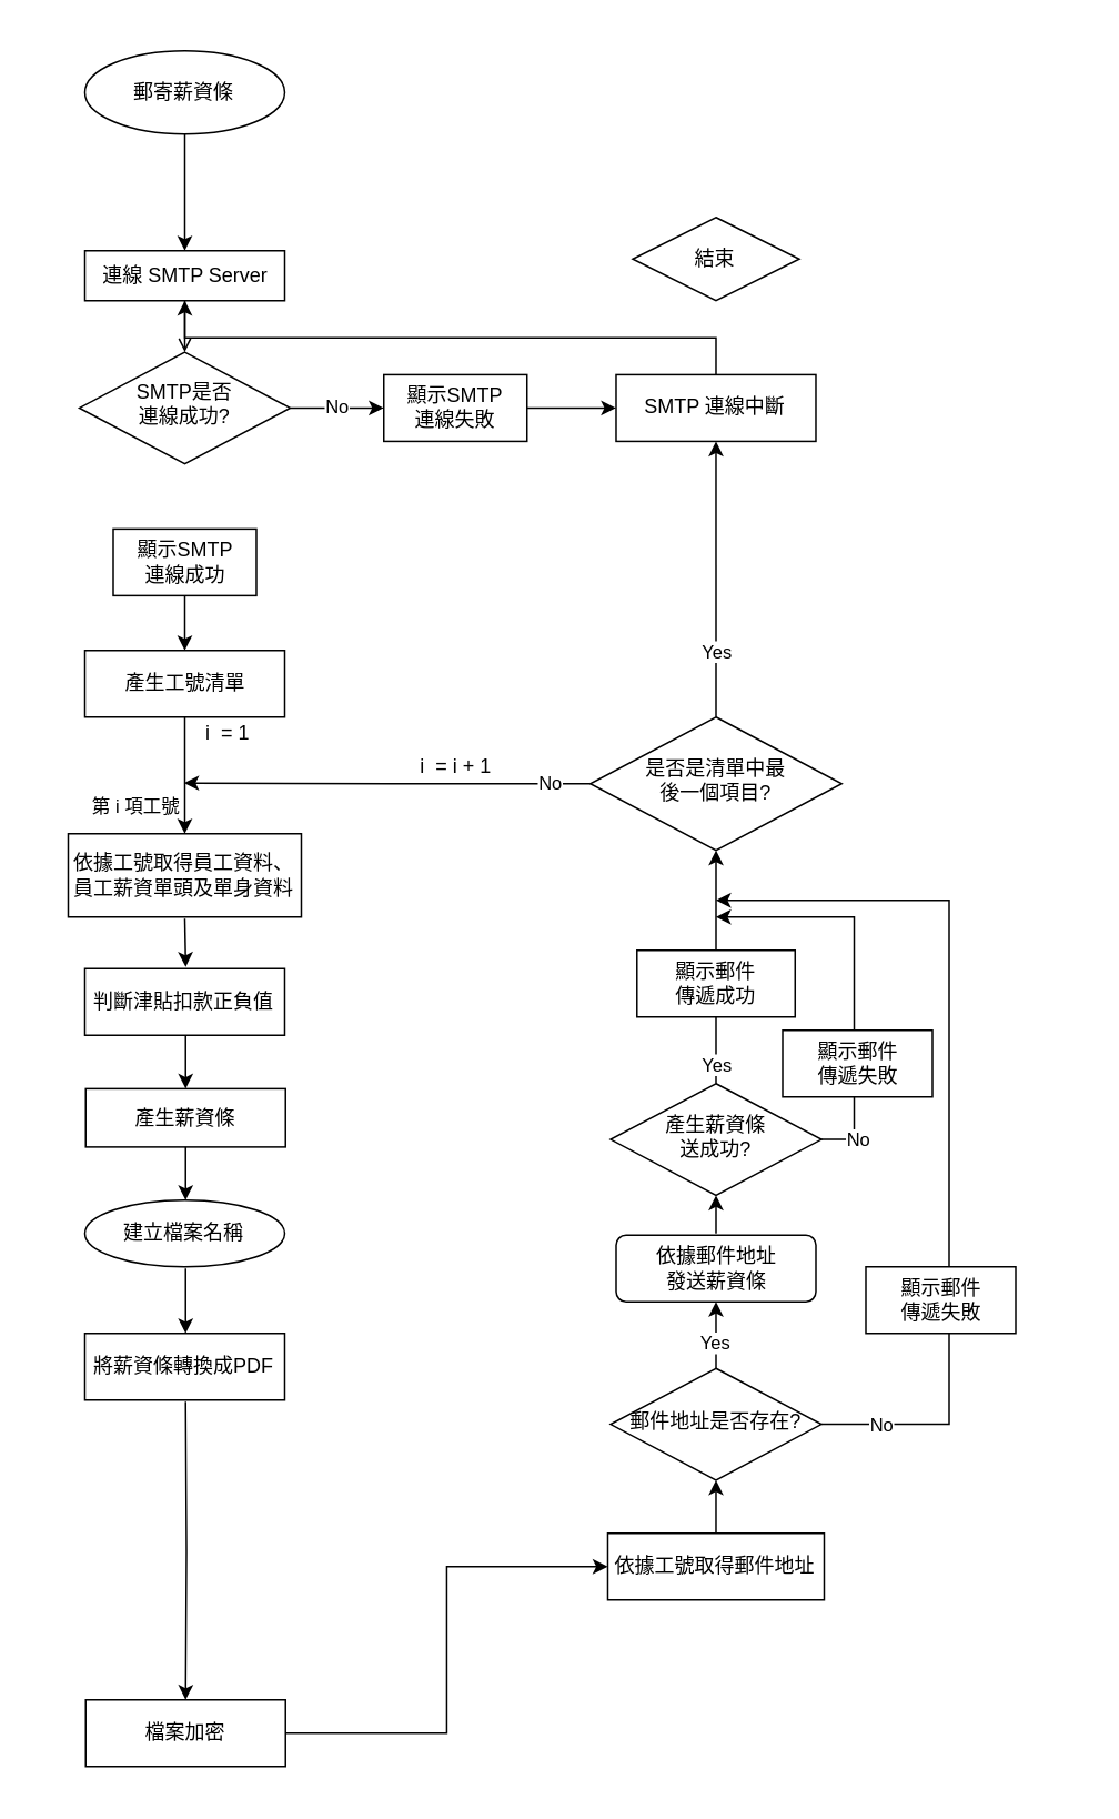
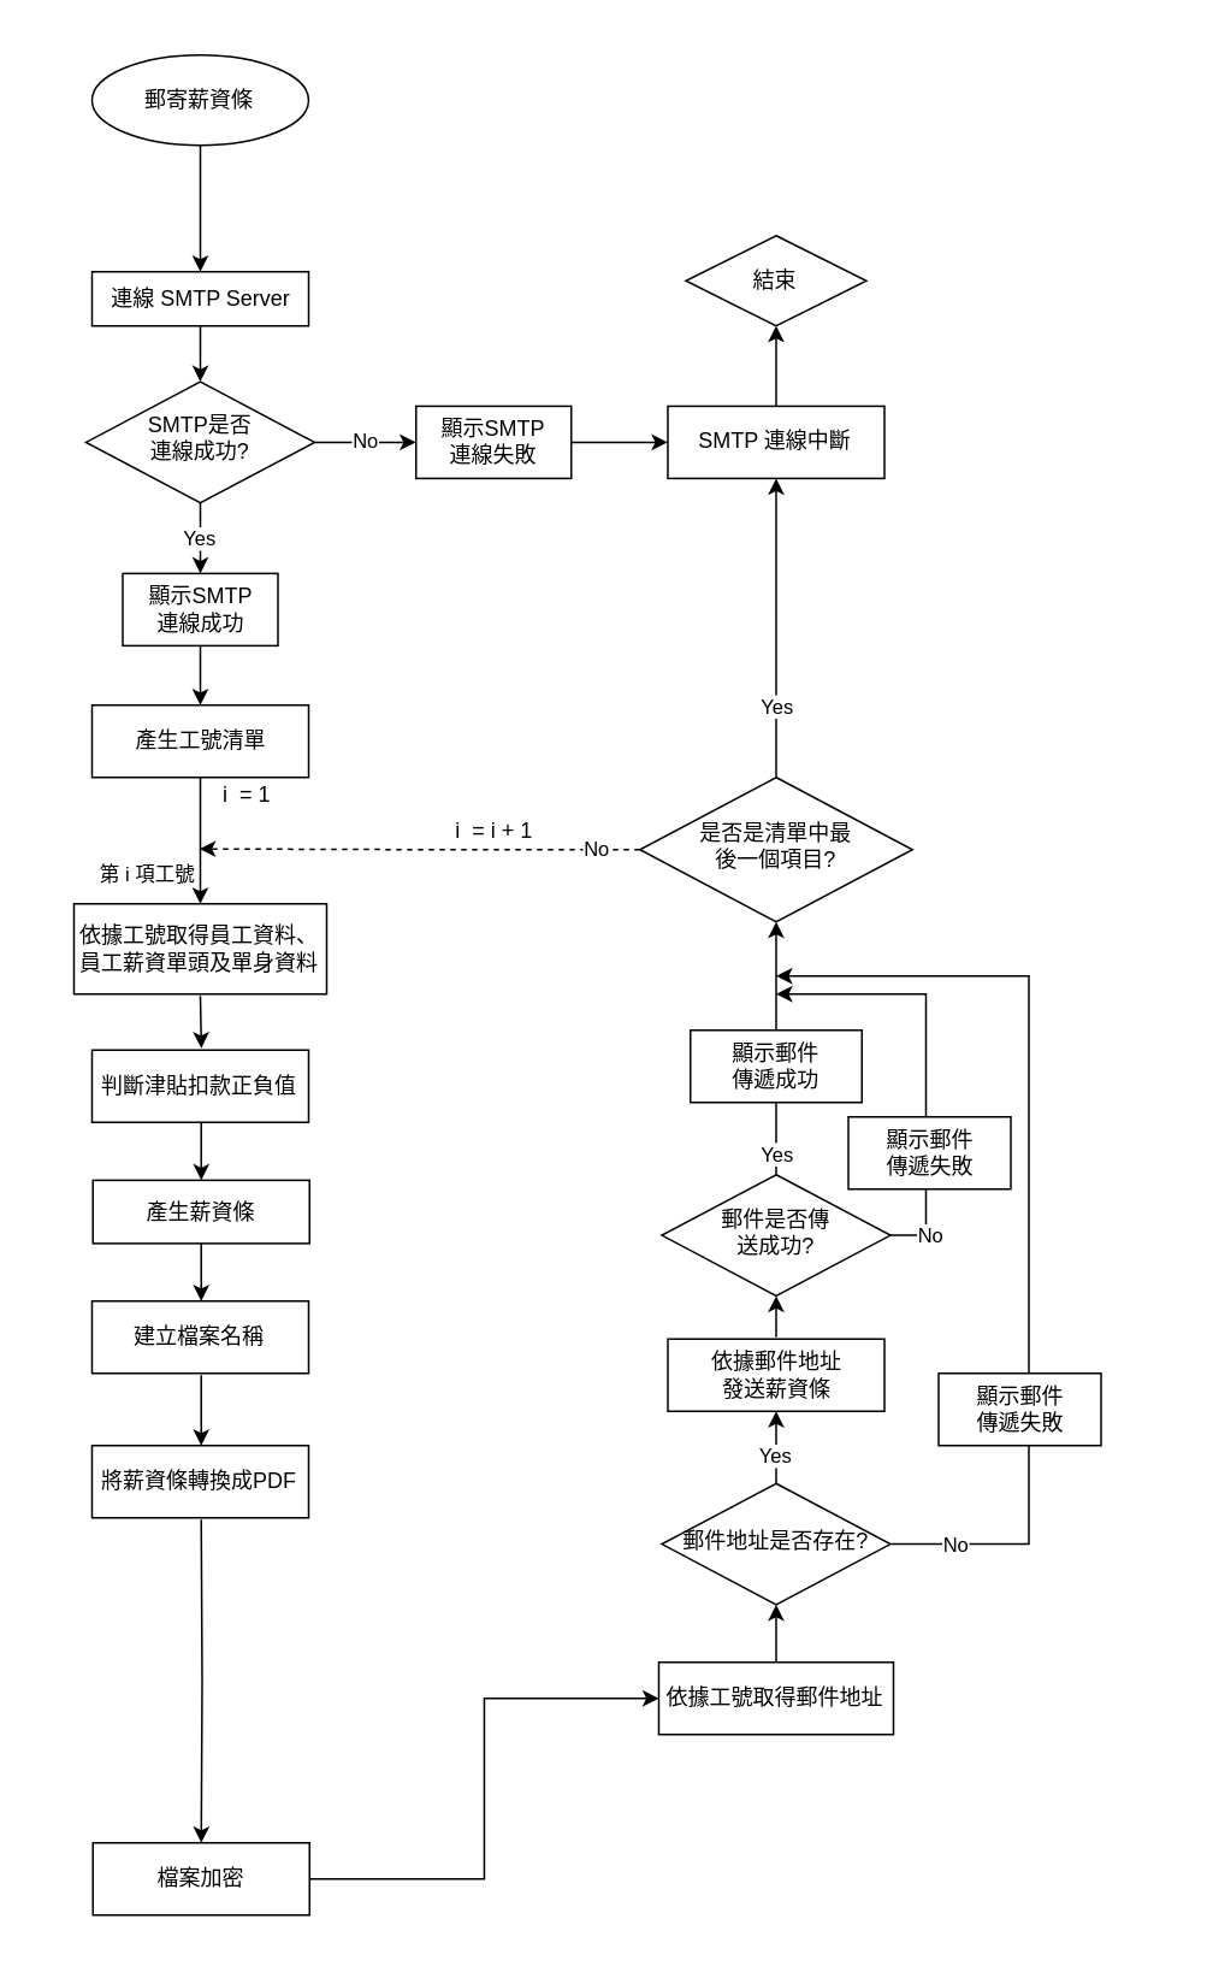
- <mxCell id="33" style="edgeStyle=orthogonalEdgeStyle;rounded=0;orthogonalLoop=1;jettySize=auto;html=1;exitX=0.5;exitY=0;exitDx=0;exitDy=0;" parent="3" source="34" target="11" edge="1"><mxGeometry relative="1" as="geometry" /></mxCell>
+ <mxCell id="33" style="edgeStyle=orthogonalEdgeStyle;rounded=0;orthogonalLoop=1;jettySize=auto;html=1;exitX=0.5;exitY=0;exitDx=0;exitDy=0;entryX=0.5;entryY=1;entryDx=0;entryDy=0;" parent="3" source="34" target="21" edge="1"><mxGeometry relative="1" as="geometry" /></mxCell>
- <mxCell id="13" style="edgeStyle=orthogonalEdgeStyle;rounded=0;orthogonalLoop=1;jettySize=auto;html=1;exitX=0.5;exitY=1;exitDx=0;exitDy=0;entryX=0.5;entryY=0;entryDx=0;entryDy=0;endArrow=open;" parent="3" source="11" target="10" edge="1"><mxGeometry relative="1" as="geometry" /></mxCell>
+ <mxCell id="13" style="edgeStyle=orthogonalEdgeStyle;rounded=0;orthogonalLoop=1;jettySize=auto;html=1;exitX=0.5;exitY=1;exitDx=0;exitDy=0;entryX=0.5;entryY=0;entryDx=0;entryDy=0;" parent="3" source="11" target="10" edge="1"><mxGeometry relative="1" as="geometry" /></mxCell>
+ <mxCell id="18" value="Yes" style="edgeStyle=orthogonalEdgeStyle;rounded=0;orthogonalLoop=1;jettySize=auto;html=1;exitX=0.5;exitY=1;exitDx=0;exitDy=0;entryX=0.5;entryY=0;entryDx=0;entryDy=0;" parent="3" source="10" target="17" edge="1"><mxGeometry relative="1" as="geometry" /></mxCell>
- <mxCell id="23" value="No" style="edgeStyle=orthogonalEdgeStyle;rounded=0;orthogonalLoop=1;jettySize=auto;html=1;exitX=0;exitY=0.5;exitDx=0;exitDy=0;entryX=0.921;entryY=0.286;entryDx=0;entryDy=0;entryPerimeter=0;" parent="3" source="22" target="20" edge="1"><mxGeometry x="-0.025" y="-95" relative="1" as="geometry"><Array as="points"><mxPoint x="215" y="450" /></Array><mxPoint x="95" y="95" as="offset" /></mxGeometry></mxCell>
+ <mxCell id="23" value="No" style="edgeStyle=orthogonalEdgeStyle;rounded=0;orthogonalLoop=1;jettySize=auto;html=1;exitX=0;exitY=0.5;exitDx=0;exitDy=0;entryX=0.921;entryY=0.286;entryDx=0;entryDy=0;entryPerimeter=0;dashed=1;" parent="3" source="22" target="20" edge="1"><mxGeometry x="-0.025" y="-95" relative="1" as="geometry"><Array as="points"><mxPoint x="215" y="450" /></Array><mxPoint x="95" y="95" as="offset" /></mxGeometry></mxCell>
- <mxCell id="30" value="產生薪資條&lt;br&gt;送成功?" style="rhombus;whiteSpace=wrap;html=1;shadow=0;fontFamily=Helvetica;fontSize=12;align=center;strokeWidth=1;spacing=6;spacingTop=-4;" parent="3" vertex="1"><mxGeometry x="346.19" y="630" width="126.63" height="67.09" as="geometry" /></mxCell>
+ <mxCell id="30" value="郵件是否傳&lt;br&gt;送成功?" style="rhombus;whiteSpace=wrap;html=1;shadow=0;fontFamily=Helvetica;fontSize=12;align=center;strokeWidth=1;spacing=6;spacingTop=-4;" parent="3" vertex="1"><mxGeometry x="346.19" y="630" width="126.63" height="67.09" as="geometry" /></mxCell>
- <mxCell id="51" value="&lt;span&gt;建立檔案名稱&lt;/span&gt;" style="ellipse;whiteSpace=wrap;html=1;" parent="3" vertex="1"><mxGeometry x="30.49" y="700" width="120" height="40" as="geometry" /></mxCell>
+ <mxCell id="51" value="&lt;span&gt;建立檔案名稱&lt;/span&gt;" style="rounded=0;whiteSpace=wrap;html=1;" parent="3" vertex="1"><mxGeometry x="30.49" y="700" width="120" height="40" as="geometry" /></mxCell>
- <mxCell id="32" value="&lt;span&gt;依據郵件地址&lt;/span&gt;&lt;br&gt;&lt;span&gt;發送薪資條&lt;/span&gt;" style="whiteSpace=wrap;html=1;rounded=1;" parent="3" vertex="1"><mxGeometry x="349.5" y="721" width="120" height="40" as="geometry" /></mxCell>
+ <mxCell id="32" value="&lt;span&gt;依據郵件地址&lt;/span&gt;&lt;br&gt;&lt;span&gt;發送薪資條&lt;/span&gt;" style="rounded=0;whiteSpace=wrap;html=1;" parent="3" vertex="1"><mxGeometry x="349.5" y="721" width="120" height="40" as="geometry" /></mxCell>
